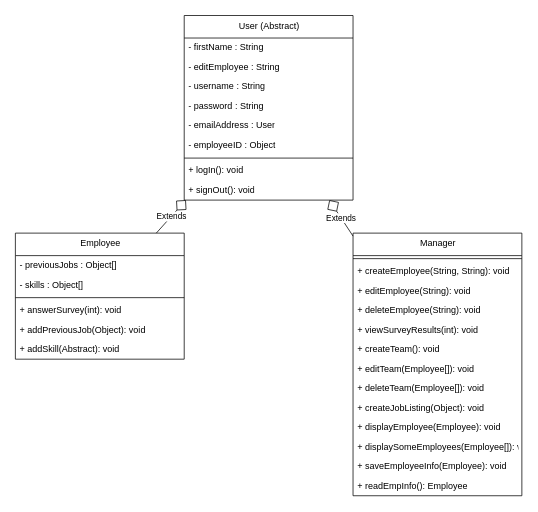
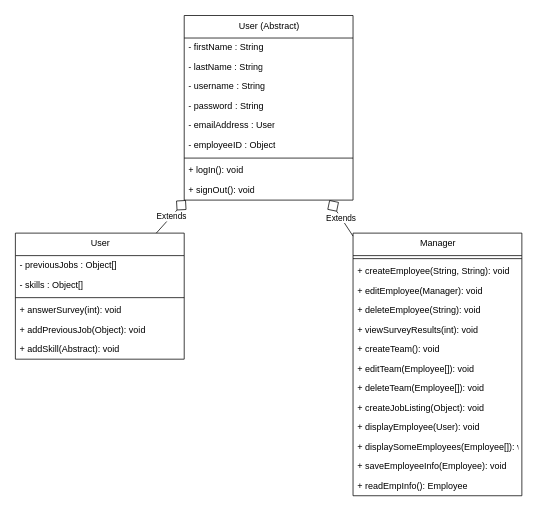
- <mxCell id="25" value="- editEmployee : String" style="text;html=1;strokeColor=none;fillColor=none;align=left;verticalAlign=middle;spacingLeft=4;spacingRight=4;overflow=hidden;rotatable=0;points=[[0,0.5],[1,0.5]];portConstraint=eastwest;" parent="23" vertex="1"><mxGeometry y="56" width="225" height="26" as="geometry" /></mxCell>
+ <mxCell id="25" value="- lastName : String" style="text;html=1;strokeColor=none;fillColor=none;align=left;verticalAlign=middle;spacingLeft=4;spacingRight=4;overflow=hidden;rotatable=0;points=[[0,0.5],[1,0.5]];portConstraint=eastwest;" parent="23" vertex="1"><mxGeometry y="56" width="225" height="26" as="geometry" /></mxCell>
- <mxCell id="2" value="Employee" style="swimlane;fontStyle=0;align=center;verticalAlign=top;childLayout=stackLayout;horizontal=1;startSize=30;horizontalStack=0;resizeParent=1;resizeParentMax=0;resizeLast=0;collapsible=0;marginBottom=0;html=1;" parent="1" vertex="1"><mxGeometry x="20" y="310" width="225" height="168" as="geometry" /></mxCell>
+ <mxCell id="2" value="User" style="swimlane;fontStyle=0;align=center;verticalAlign=top;childLayout=stackLayout;horizontal=1;startSize=30;horizontalStack=0;resizeParent=1;resizeParentMax=0;resizeLast=0;collapsible=0;marginBottom=0;html=1;" parent="1" vertex="1"><mxGeometry x="20" y="310" width="225" height="168" as="geometry" /></mxCell>
- <mxCell id="12" value="+ editEmployee(String): void" style="text;html=1;strokeColor=none;fillColor=none;align=left;verticalAlign=middle;spacingLeft=4;spacingRight=4;overflow=hidden;rotatable=0;points=[[0,0.5],[1,0.5]];portConstraint=eastwest;" parent="9" vertex="1"><mxGeometry y="64" width="225" height="26" as="geometry" /></mxCell>
+ <mxCell id="12" value="+ editEmployee(Manager): void" style="text;html=1;strokeColor=none;fillColor=none;align=left;verticalAlign=middle;spacingLeft=4;spacingRight=4;overflow=hidden;rotatable=0;points=[[0,0.5],[1,0.5]];portConstraint=eastwest;" parent="9" vertex="1"><mxGeometry y="64" width="225" height="26" as="geometry" /></mxCell>
- <mxCell id="19" value="+ displayEmployee(Employee): void" style="text;html=1;strokeColor=none;fillColor=none;align=left;verticalAlign=middle;spacingLeft=4;spacingRight=4;overflow=hidden;rotatable=0;points=[[0,0.5],[1,0.5]];portConstraint=eastwest;" parent="9" vertex="1"><mxGeometry y="246" width="225" height="26" as="geometry" /></mxCell>
+ <mxCell id="19" value="+ displayEmployee(User): void" style="text;html=1;strokeColor=none;fillColor=none;align=left;verticalAlign=middle;spacingLeft=4;spacingRight=4;overflow=hidden;rotatable=0;points=[[0,0.5],[1,0.5]];portConstraint=eastwest;" parent="9" vertex="1"><mxGeometry y="246" width="225" height="26" as="geometry" /></mxCell>
